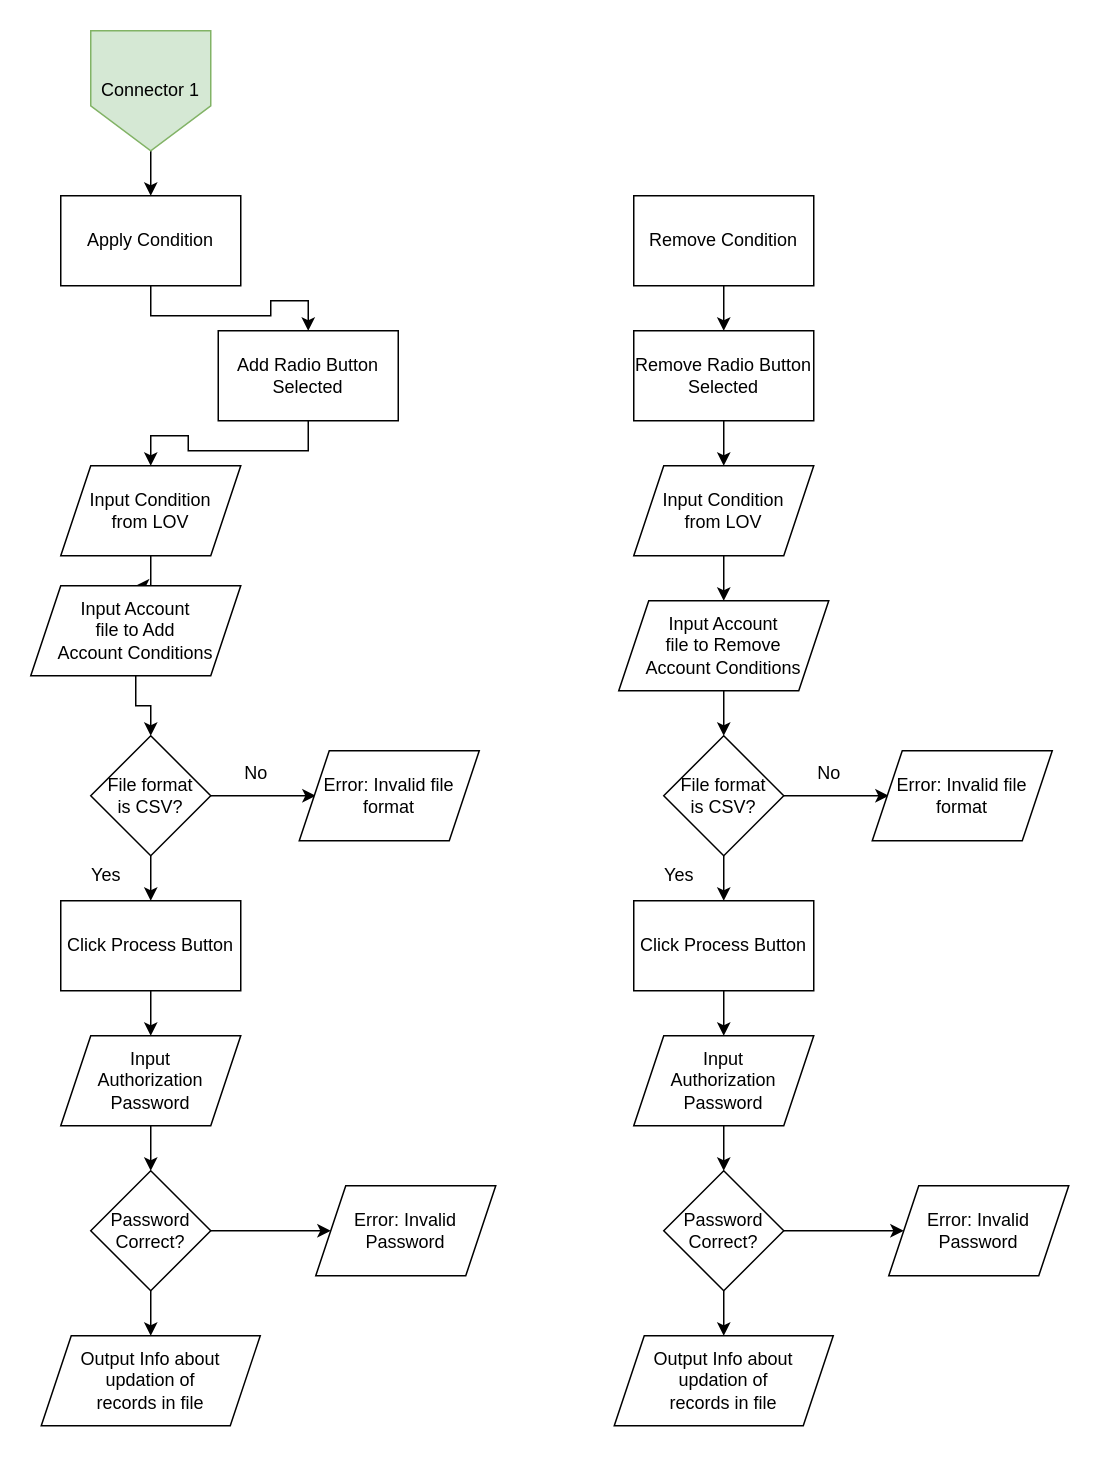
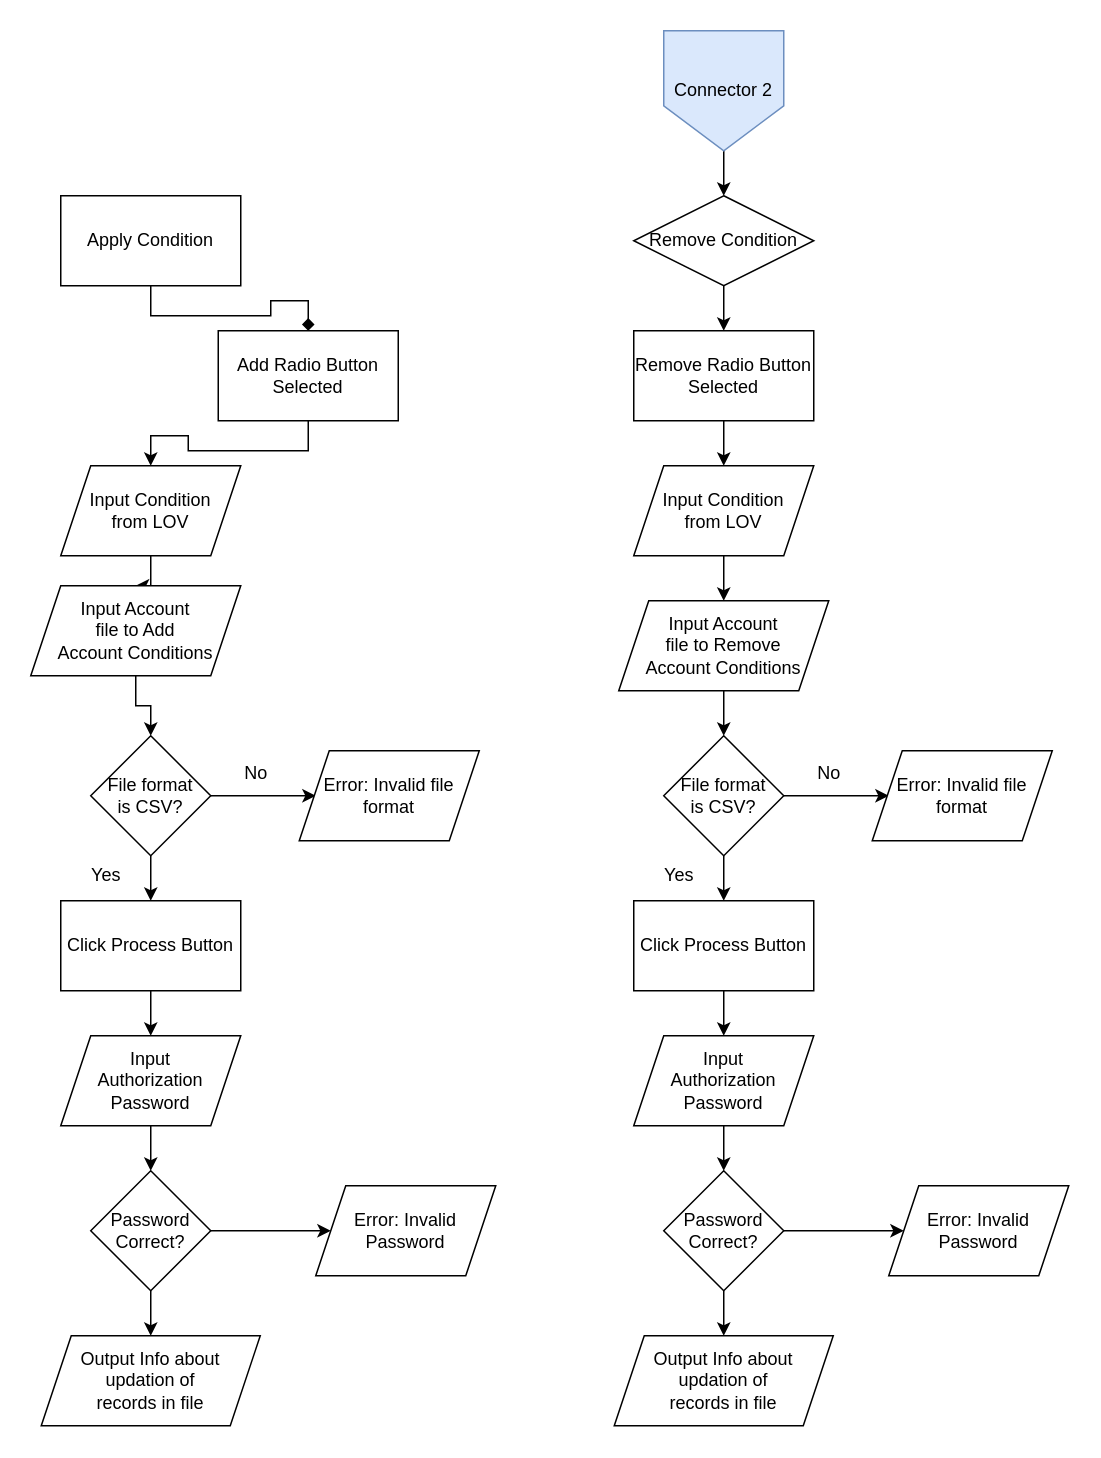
- <mxCell id="17" value="Connector 1" style="shape=offPageConnector;whiteSpace=wrap;html=1;fillColor=#d5e8d4;strokeColor=#82b366;" vertex="1" parent="1"><mxGeometry x="60" y="20" width="80" height="80" as="geometry" /></mxCell>
+ <mxCell id="42" value="Connector 2" style="shape=offPageConnector;whiteSpace=wrap;html=1;fillColor=#dae8fc;strokeColor=#6c8ebf;" vertex="1" parent="1"><mxGeometry x="442" y="20" width="80" height="80" as="geometry" /></mxCell>
- <mxCell id="16" value="" style="edgeStyle=orthogonalEdgeStyle;rounded=0;orthogonalLoop=1;jettySize=auto;html=1;" edge="1" parent="1" source="17" target="12"><mxGeometry relative="1" as="geometry" /></mxCell>
+ <mxCell id="41" value="" style="edgeStyle=orthogonalEdgeStyle;rounded=0;orthogonalLoop=1;jettySize=auto;html=1;" edge="1" parent="1" source="42" target="37"><mxGeometry relative="1" as="geometry" /></mxCell>
- <mxCell id="37" value="Remove Condition" style="rounded=0;whiteSpace=wrap;html=1;" vertex="1" parent="1"><mxGeometry x="422" y="130" width="120" height="60" as="geometry" /></mxCell>
+ <mxCell id="37" value="Remove Condition" style="rhombus;whiteSpace=wrap;html=1;" vertex="1" parent="1"><mxGeometry x="422" y="130" width="120" height="60" as="geometry" /></mxCell>
- <mxCell id="11" value="" style="edgeStyle=orthogonalEdgeStyle;rounded=0;orthogonalLoop=1;jettySize=auto;html=1;" edge="1" parent="1" source="12" target="3"><mxGeometry relative="1" as="geometry" /></mxCell>
+ <mxCell id="11" value="" style="edgeStyle=orthogonalEdgeStyle;rounded=0;orthogonalLoop=1;jettySize=auto;html=1;endArrow=diamond;" edge="1" parent="1" source="12" target="3"><mxGeometry relative="1" as="geometry" /></mxCell>
